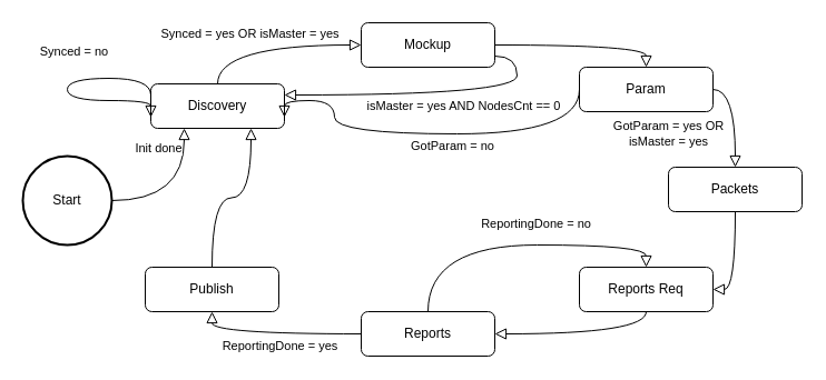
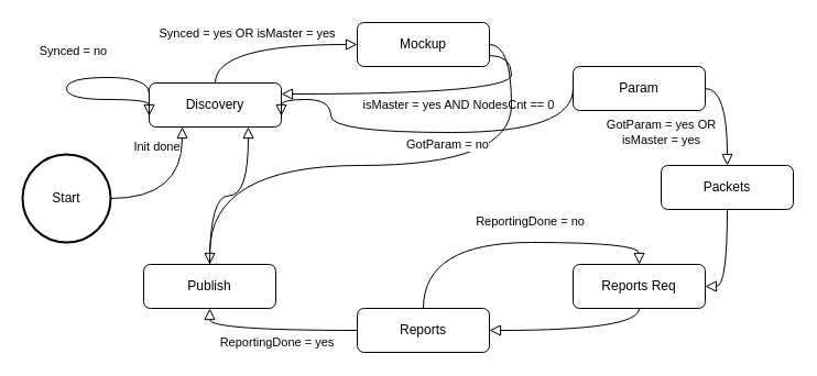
- <mxCell id="15" value="" style="rounded=0;html=1;jettySize=auto;orthogonalLoop=1;fontSize=11;endArrow=block;endFill=0;endSize=8;strokeWidth=1;shadow=0;labelBackgroundColor=none;edgeStyle=orthogonalEdgeStyle;exitX=1;exitY=0.5;exitDx=0;exitDy=0;entryX=0.5;entryY=0;entryDx=0;entryDy=0;curved=1;" parent="1" source="5" target="6" edge="1"><mxGeometry x="-0.221" y="10" relative="1" as="geometry"><mxPoint x="200" y="70" as="sourcePoint" /><mxPoint x="334" y="50" as="targetPoint" /><mxPoint as="offset" /></mxGeometry></mxCell>
+ <mxCell id="15" value="" style="rounded=0;html=1;jettySize=auto;orthogonalLoop=1;fontSize=11;endArrow=block;endFill=0;endSize=8;strokeWidth=1;shadow=0;labelBackgroundColor=none;edgeStyle=orthogonalEdgeStyle;exitX=1;exitY=0.5;exitDx=0;exitDy=0;curved=1;" parent="1" source="5" target="10" edge="1"><mxGeometry x="-0.221" y="10" relative="1" as="geometry"><mxPoint x="200" y="70" as="sourcePoint" /><mxPoint x="334" y="50" as="targetPoint" /><mxPoint as="offset" /></mxGeometry></mxCell>
